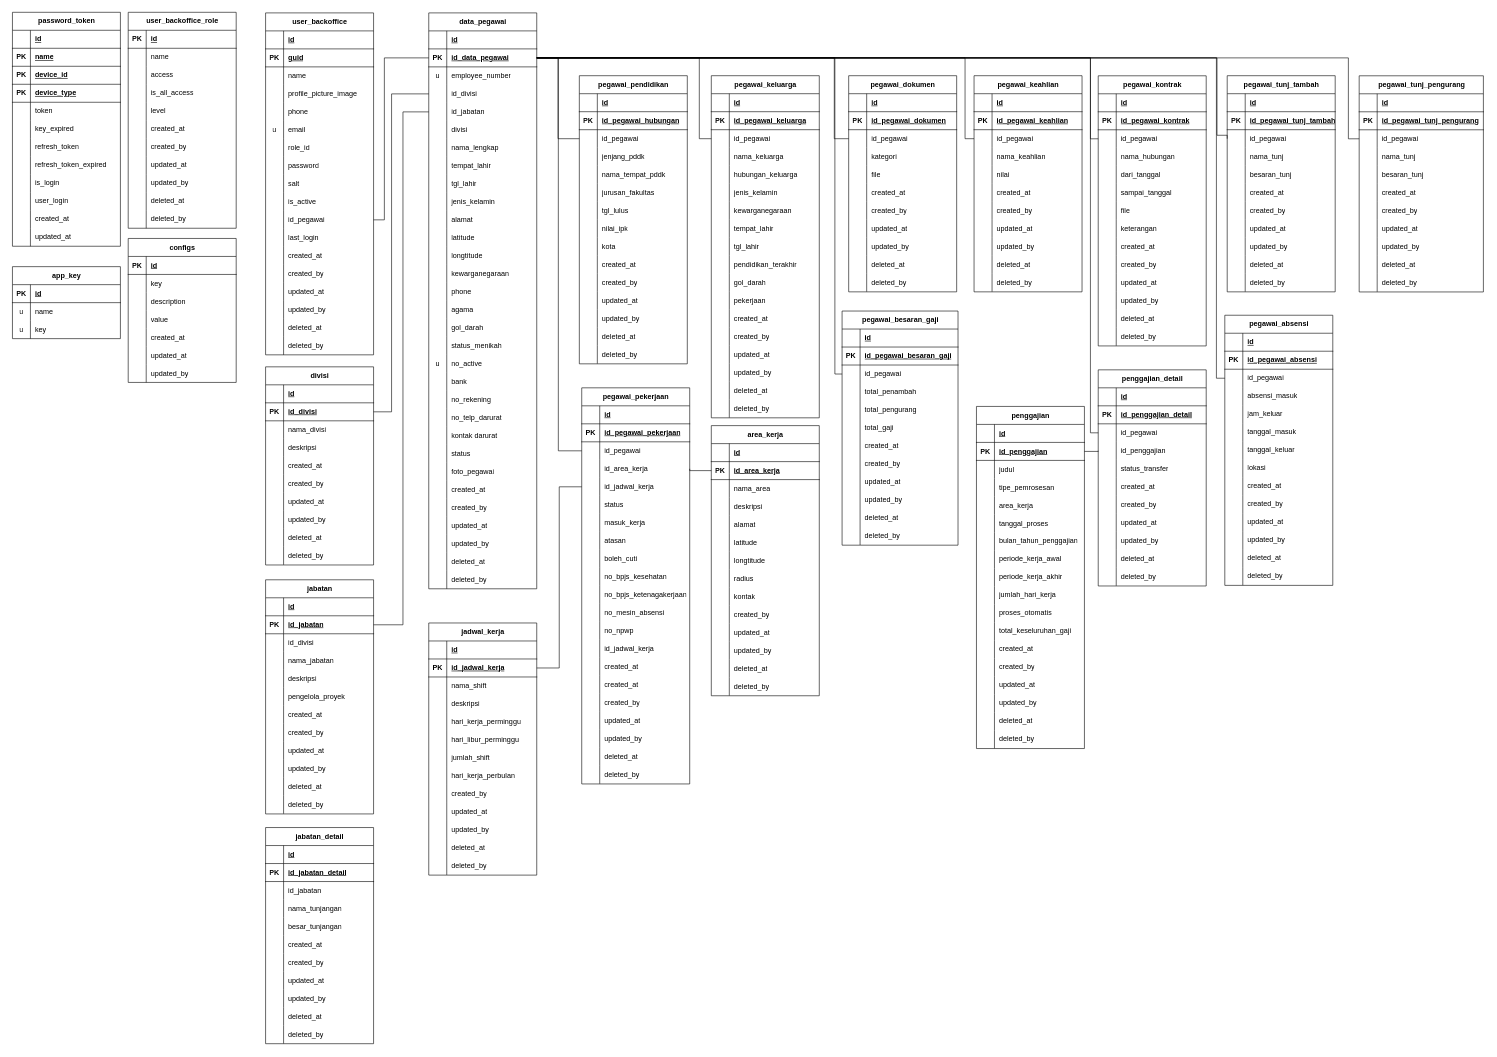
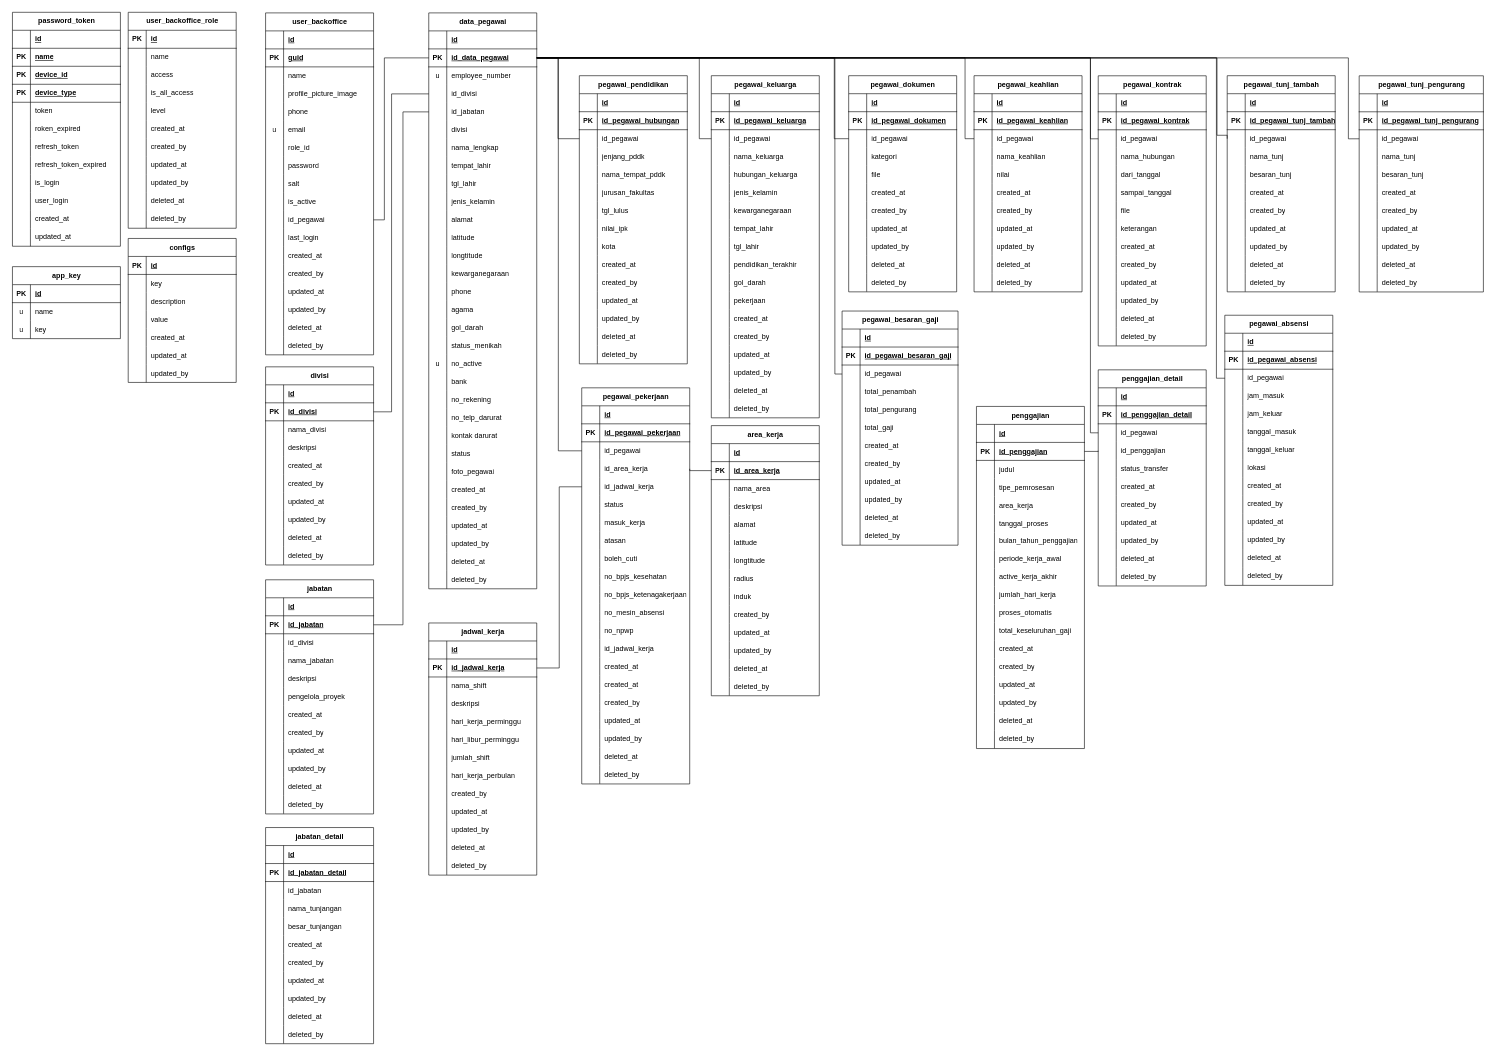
- <mxCell id="54" value="key_expired" style="shape=partialRectangle;connectable=0;fillColor=none;top=0;left=0;bottom=0;right=0;align=left;spacingLeft=6;overflow=hidden;whiteSpace=wrap;html=1;fontColor=light-dark(#000000,#99FF99);" parent="52" vertex="1"><mxGeometry x="30" width="150" height="30" as="geometry"><mxRectangle width="150" height="30" as="alternateBounds" /></mxGeometry></mxCell>
+ <mxCell id="54" value="roken_expired" style="shape=partialRectangle;connectable=0;fillColor=none;top=0;left=0;bottom=0;right=0;align=left;spacingLeft=6;overflow=hidden;whiteSpace=wrap;html=1;fontColor=light-dark(#000000,#99FF99);" parent="52" vertex="1"><mxGeometry x="30" width="150" height="30" as="geometry"><mxRectangle width="150" height="30" as="alternateBounds" /></mxGeometry></mxCell>
- <mxCell id="903" value="absensi_masuk" style="shape=partialRectangle;connectable=0;fillColor=none;top=0;left=0;bottom=0;right=0;align=left;spacingLeft=6;overflow=hidden;whiteSpace=wrap;html=1;" parent="901" vertex="1"><mxGeometry x="30" width="150" height="30" as="geometry"><mxRectangle width="150" height="30" as="alternateBounds" /></mxGeometry></mxCell>
+ <mxCell id="903" value="jam_masuk" style="shape=partialRectangle;connectable=0;fillColor=none;top=0;left=0;bottom=0;right=0;align=left;spacingLeft=6;overflow=hidden;whiteSpace=wrap;html=1;" parent="901" vertex="1"><mxGeometry x="30" width="150" height="30" as="geometry"><mxRectangle width="150" height="30" as="alternateBounds" /></mxGeometry></mxCell>
- <mxCell id="861" value="periode_kerja_akhir" style="shape=partialRectangle;connectable=0;fillColor=none;top=0;left=0;bottom=0;right=0;align=left;spacingLeft=6;overflow=hidden;whiteSpace=wrap;html=1;" parent="859" vertex="1"><mxGeometry x="30" width="150" height="30" as="geometry"><mxRectangle width="150" height="30" as="alternateBounds" /></mxGeometry></mxCell>
+ <mxCell id="861" value="active_kerja_akhir" style="shape=partialRectangle;connectable=0;fillColor=none;top=0;left=0;bottom=0;right=0;align=left;spacingLeft=6;overflow=hidden;whiteSpace=wrap;html=1;" parent="859" vertex="1"><mxGeometry x="30" width="150" height="30" as="geometry"><mxRectangle width="150" height="30" as="alternateBounds" /></mxGeometry></mxCell>
- <mxCell id="451" value="kontak" style="shape=partialRectangle;connectable=0;fillColor=none;top=0;left=0;bottom=0;right=0;align=left;spacingLeft=6;overflow=hidden;whiteSpace=wrap;html=1;" parent="449" vertex="1"><mxGeometry x="30" width="150" height="30" as="geometry"><mxRectangle width="150" height="30" as="alternateBounds" /></mxGeometry></mxCell>
+ <mxCell id="451" value="induk" style="shape=partialRectangle;connectable=0;fillColor=none;top=0;left=0;bottom=0;right=0;align=left;spacingLeft=6;overflow=hidden;whiteSpace=wrap;html=1;" parent="449" vertex="1"><mxGeometry x="30" width="150" height="30" as="geometry"><mxRectangle width="150" height="30" as="alternateBounds" /></mxGeometry></mxCell>
